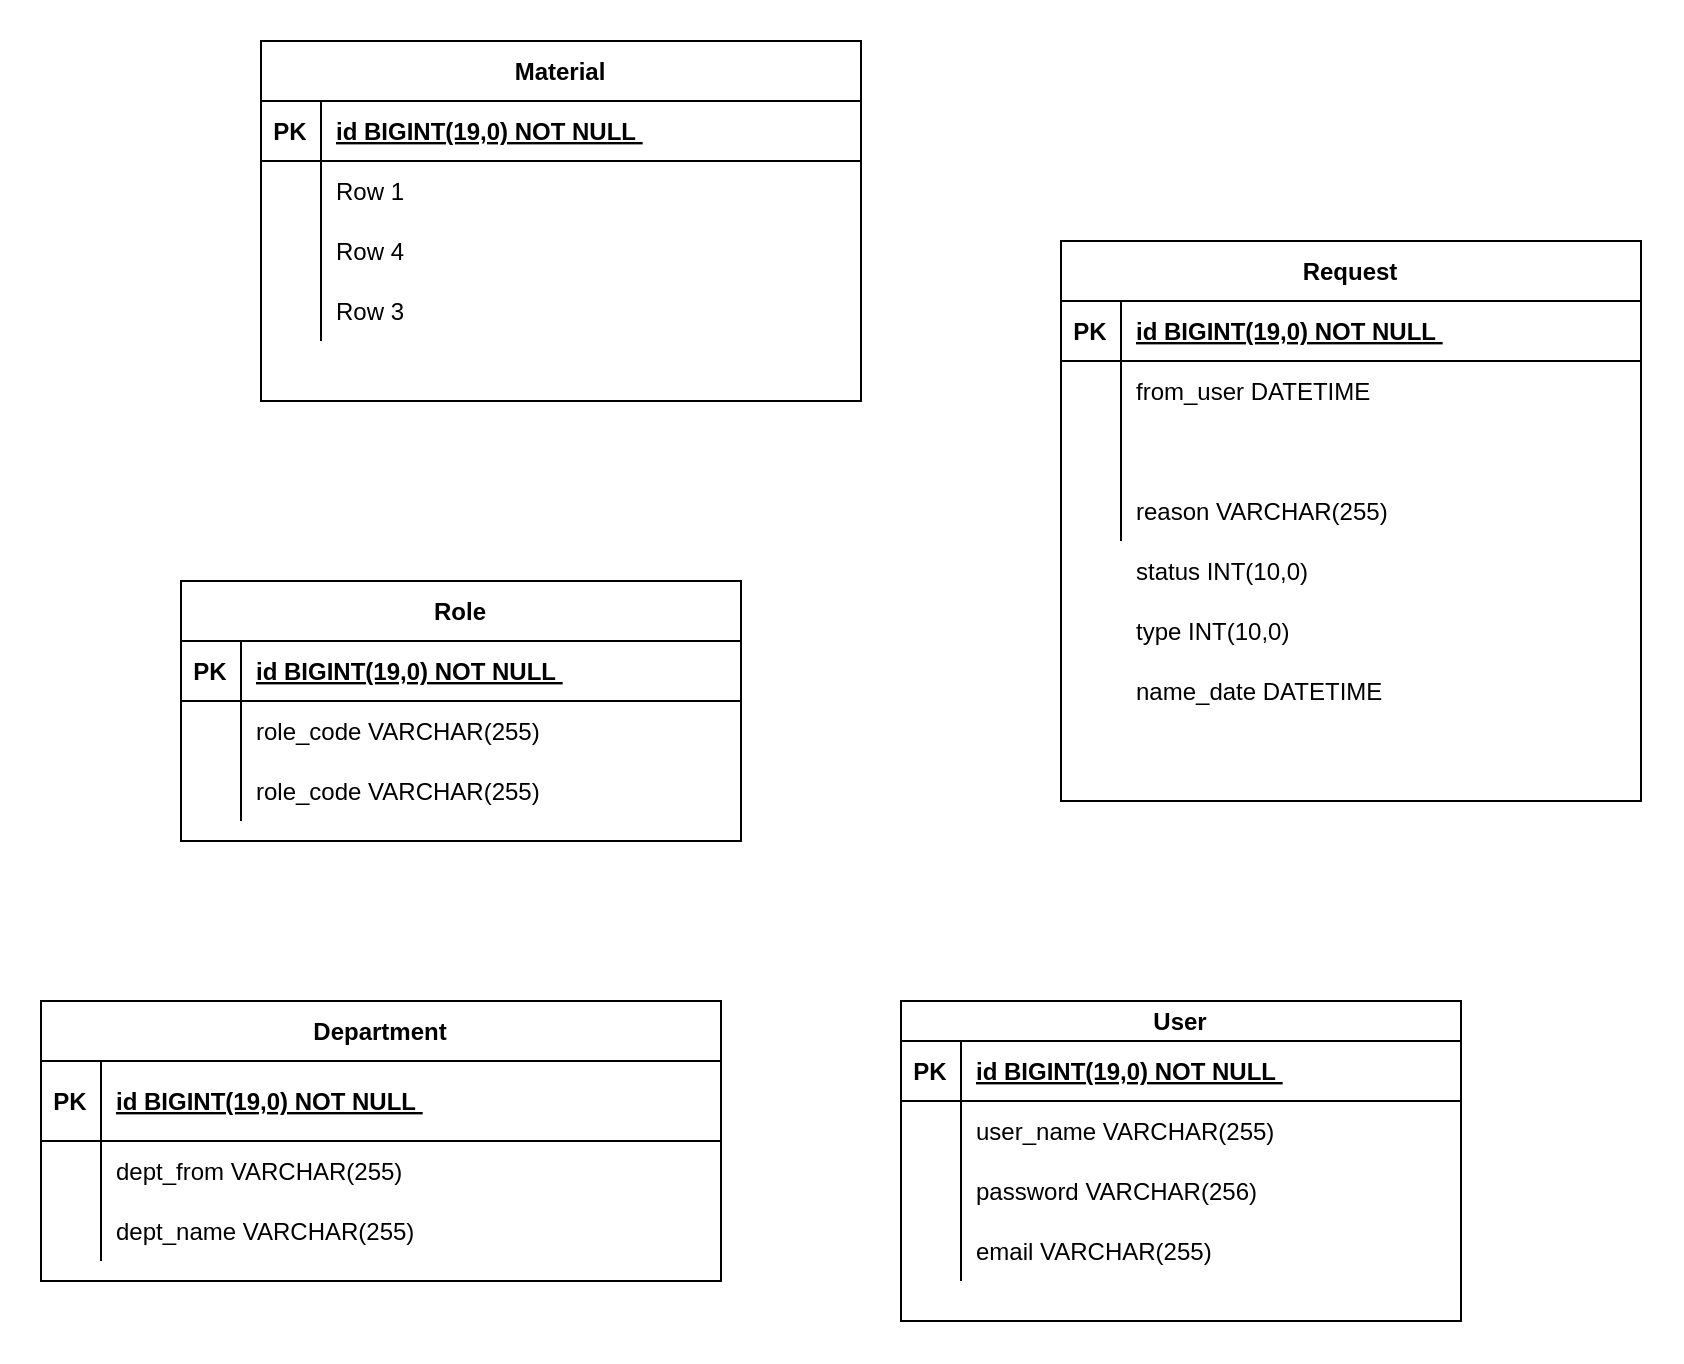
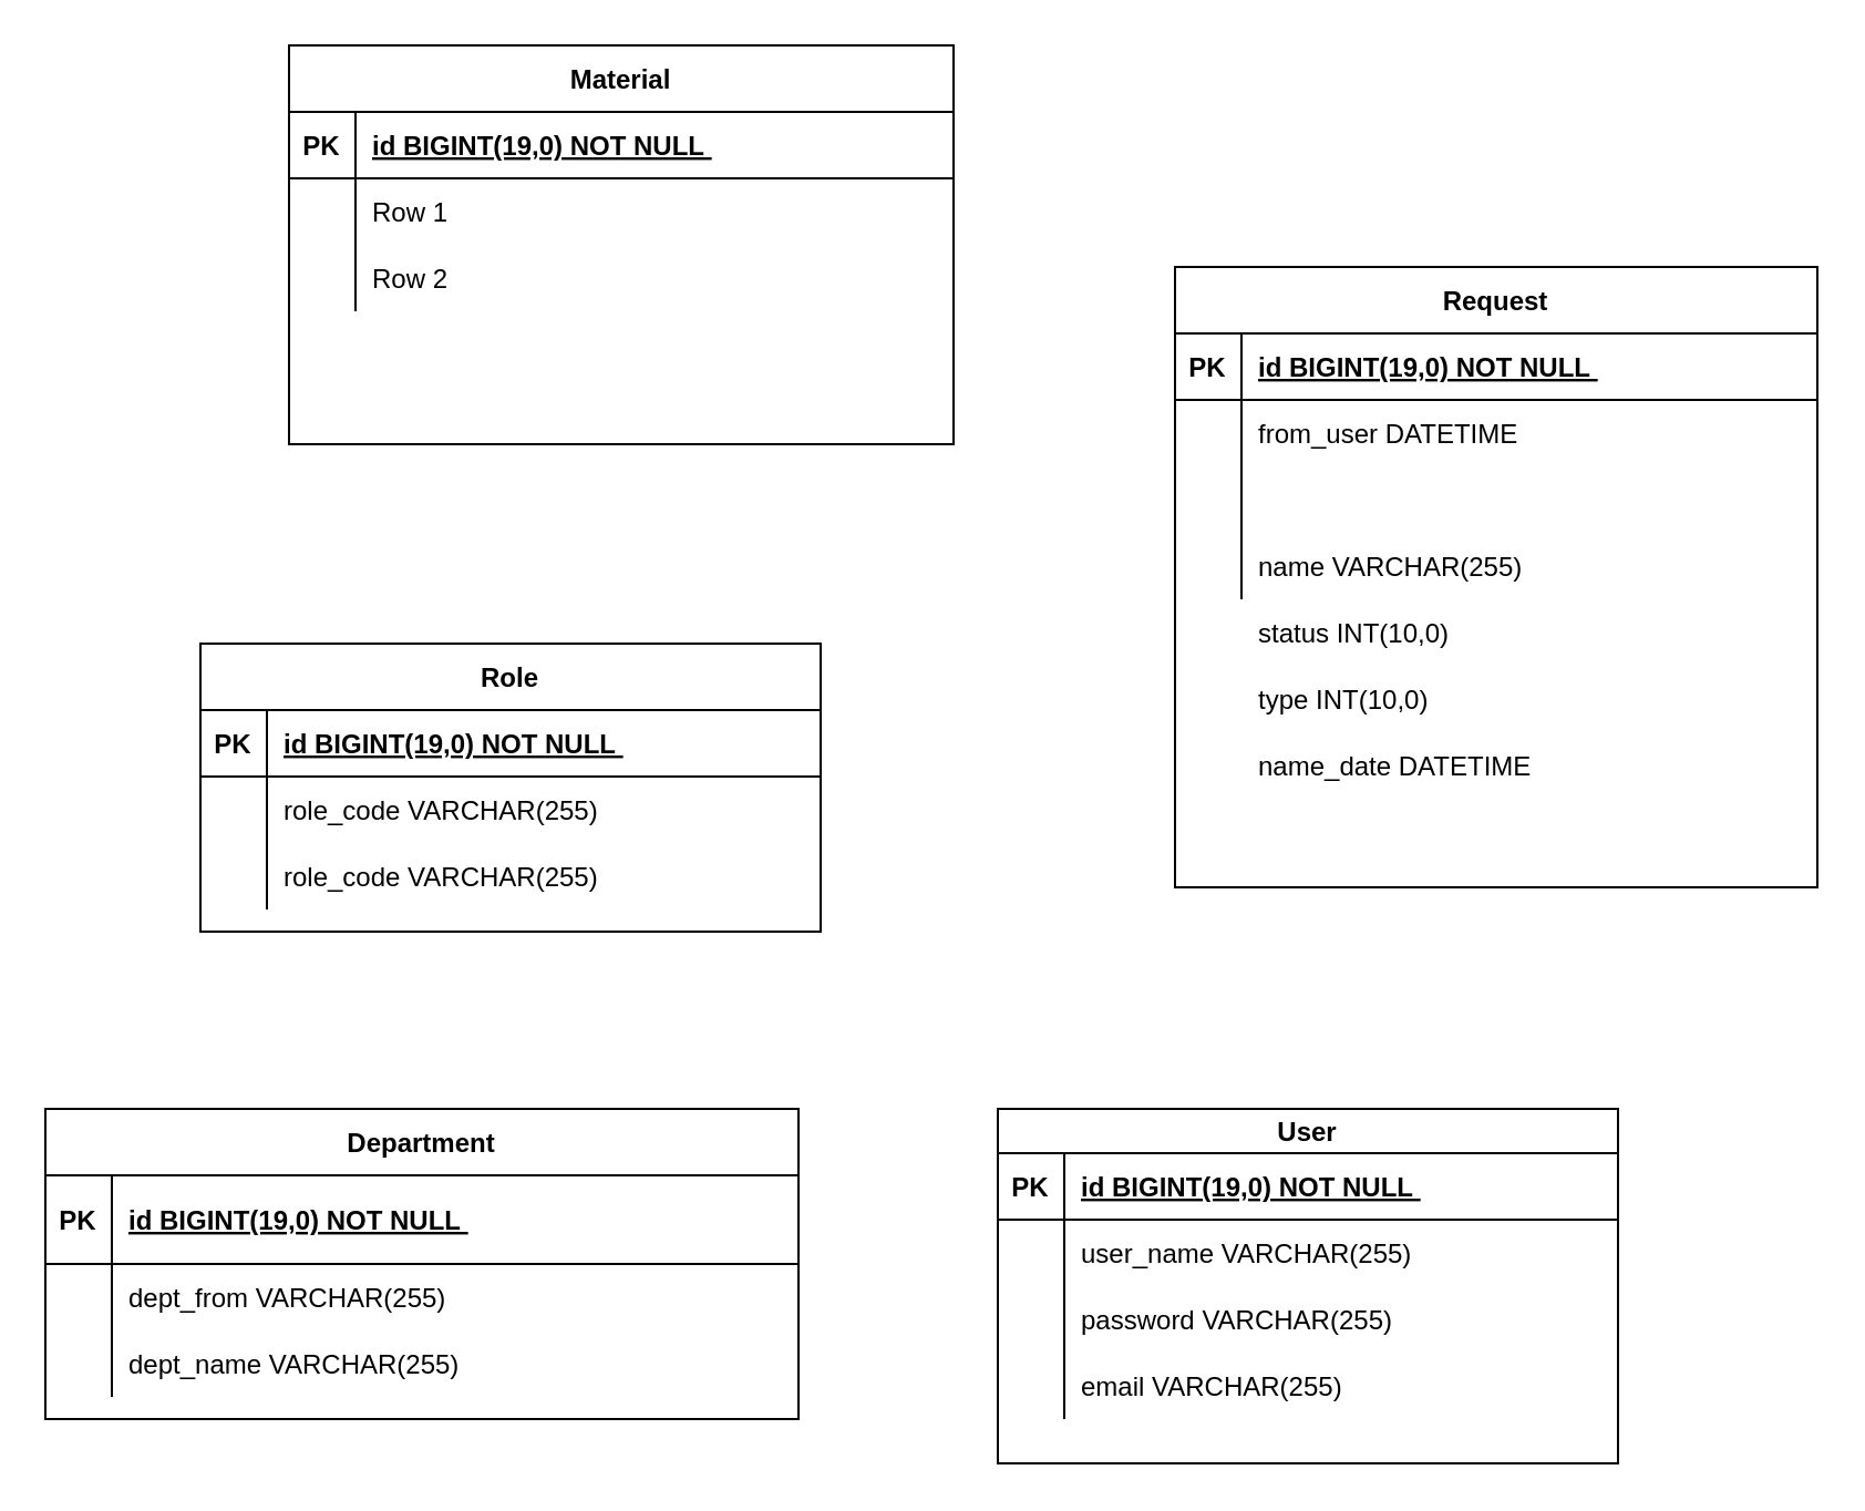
- <mxCell id="61" value="Row 4" style="shape=partialRectangle;connectable=0;fillColor=none;top=0;left=0;bottom=0;right=0;align=left;spacingLeft=6;overflow=hidden;" vertex="1" parent="59"><mxGeometry x="30" width="270" height="30" as="geometry" /></mxCell>
+ <mxCell id="61" value="Row 2" style="shape=partialRectangle;connectable=0;fillColor=none;top=0;left=0;bottom=0;right=0;align=left;spacingLeft=6;overflow=hidden;" vertex="1" parent="59"><mxGeometry x="30" width="270" height="30" as="geometry" /></mxCell>
- <mxCell id="64" value="Row 3" style="shape=partialRectangle;connectable=0;fillColor=none;top=0;left=0;bottom=0;right=0;align=left;spacingLeft=6;overflow=hidden;" vertex="1" parent="62"><mxGeometry x="30" width="270" height="30" as="geometry" /></mxCell>
- <mxCell id="48" value="reason VARCHAR(255)" style="shape=partialRectangle;connectable=0;fillColor=none;top=0;left=0;bottom=0;right=0;align=left;spacingLeft=6;overflow=hidden;" vertex="1" parent="46"><mxGeometry x="30" width="260" height="30" as="geometry" /></mxCell>
+ <mxCell id="48" value="name VARCHAR(255)" style="shape=partialRectangle;connectable=0;fillColor=none;top=0;left=0;bottom=0;right=0;align=left;spacingLeft=6;overflow=hidden;" vertex="1" parent="46"><mxGeometry x="30" width="260" height="30" as="geometry" /></mxCell>
- <mxCell id="21" value="password VARCHAR(256)" style="shape=partialRectangle;connectable=0;fillColor=none;top=0;left=0;bottom=0;right=0;align=left;spacingLeft=6;overflow=hidden;" vertex="1" parent="19"><mxGeometry x="30" width="250" height="30" as="geometry" /></mxCell>
+ <mxCell id="21" value="password VARCHAR(255)" style="shape=partialRectangle;connectable=0;fillColor=none;top=0;left=0;bottom=0;right=0;align=left;spacingLeft=6;overflow=hidden;" vertex="1" parent="19"><mxGeometry x="30" width="250" height="30" as="geometry" /></mxCell>
